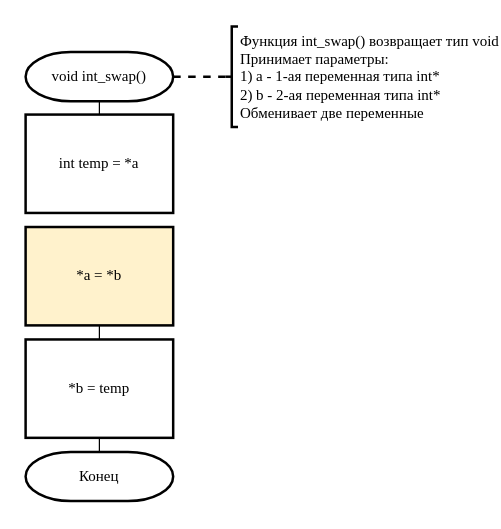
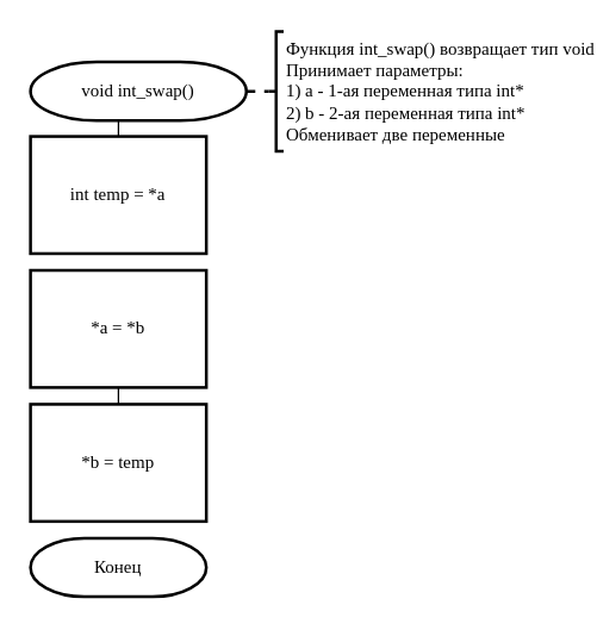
- <mxCell id="4" value="void int_swap()" style="strokeWidth=2;html=1;shape=mxgraph.flowchart.terminator;whiteSpace=wrap;fontFamily=Times New Roman;" parent="1" vertex="1"><mxGeometry x="20" y="41" width="118.11" height="39.37" as="geometry" /></mxCell>
+ <mxCell id="4" value="void int_swap()" style="strokeWidth=2;html=1;shape=mxgraph.flowchart.terminator;whiteSpace=wrap;fontFamily=Times New Roman;" parent="1" vertex="1"><mxGeometry x="20" y="41" width="145" height="39.37" as="geometry" /></mxCell>
- <mxCell id="7" value="*a = *b" style="rounded=0;whiteSpace=wrap;html=1;absoluteArcSize=1;arcSize=14;strokeWidth=2;fontFamily=Times New Roman;fillColor=#fff2cc;" parent="1" vertex="1"><mxGeometry x="20" y="181" width="118.11" height="78.74" as="geometry" /></mxCell>
+ <mxCell id="7" value="*a = *b" style="rounded=0;whiteSpace=wrap;html=1;absoluteArcSize=1;arcSize=14;strokeWidth=2;fontFamily=Times New Roman;" parent="1" vertex="1"><mxGeometry x="20" y="181" width="118.11" height="78.74" as="geometry" /></mxCell>
- <mxCell id="8" style="edgeStyle=orthogonalEdgeStyle;rounded=0;orthogonalLoop=1;jettySize=auto;html=1;exitX=0.5;exitY=1;exitDx=0;exitDy=0;entryX=0.5;entryY=0;entryDx=0;entryDy=0;entryPerimeter=0;endArrow=none;endFill=0;fontFamily=Times New Roman;" parent="1" source="9" target="10" edge="1"><mxGeometry relative="1" as="geometry" /></mxCell>
